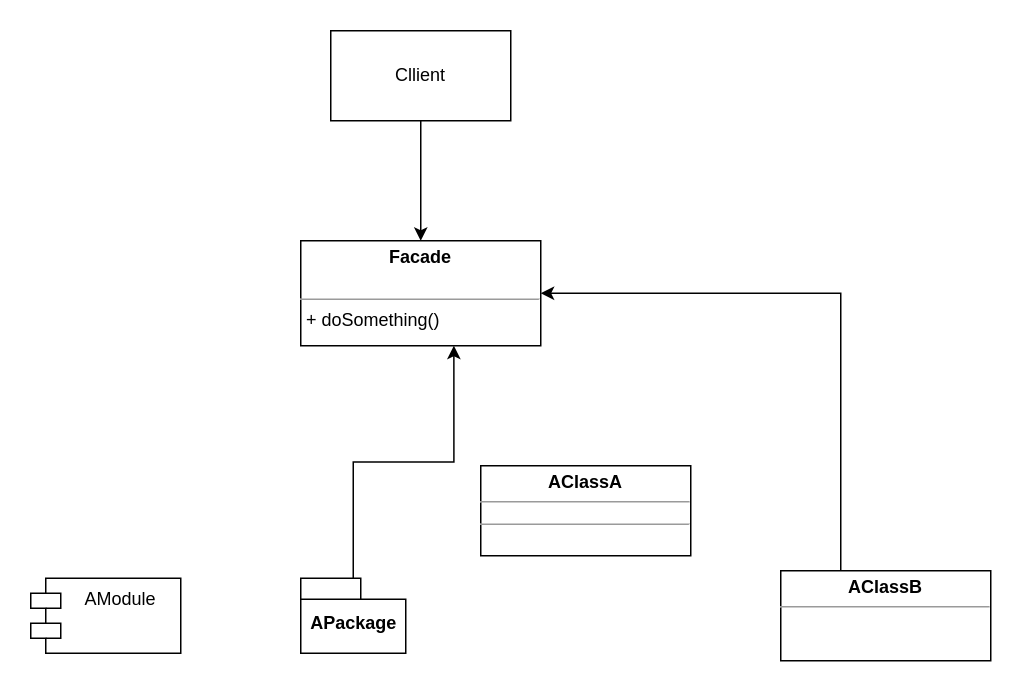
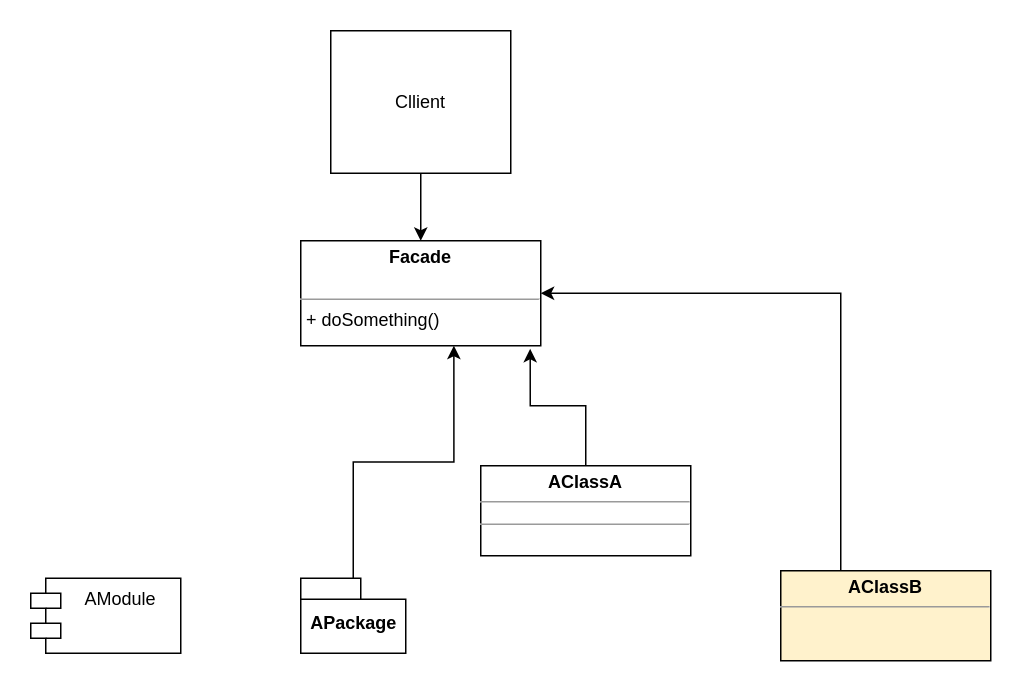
- <mxCell id="3" value="Cllient" style="rounded=0;whiteSpace=wrap;html=1;" vertex="1" parent="1"><mxGeometry x="220" y="20" width="120" height="60" as="geometry" /></mxCell>
+ <mxCell id="3" value="Cllient" style="rounded=0;whiteSpace=wrap;html=1;" vertex="1" parent="1"><mxGeometry x="220" y="20" width="120" height="95" as="geometry" /></mxCell>
+ <mxCell id="8" style="edgeStyle=orthogonalEdgeStyle;rounded=0;orthogonalLoop=1;jettySize=auto;html=1;entryX=0.956;entryY=1.029;entryDx=0;entryDy=0;entryPerimeter=0;" edge="1" parent="1" source="9" target="4"><mxGeometry relative="1" as="geometry" /></mxCell>
- <mxCell id="11" value="&lt;p style=&quot;margin: 0px ; margin-top: 4px ; text-align: center&quot;&gt;&lt;b&gt;AClassB&lt;/b&gt;&lt;/p&gt;&lt;hr size=&quot;1&quot;&gt;&lt;div style=&quot;height: 2px&quot;&gt;&lt;br&gt;&lt;/div&gt;" style="verticalAlign=top;align=left;overflow=fill;fontSize=12;fontFamily=Helvetica;html=1;" vertex="1" parent="1"><mxGeometry x="520" y="380" width="140" height="60" as="geometry" /></mxCell>
+ <mxCell id="11" value="&lt;p style=&quot;margin: 0px ; margin-top: 4px ; text-align: center&quot;&gt;&lt;b&gt;AClassB&lt;/b&gt;&lt;/p&gt;&lt;hr size=&quot;1&quot;&gt;&lt;div style=&quot;height: 2px&quot;&gt;&lt;br&gt;&lt;/div&gt;" style="verticalAlign=top;align=left;overflow=fill;fontSize=12;fontFamily=Helvetica;html=1;fillColor=#fff2cc;" vertex="1" parent="1"><mxGeometry x="520" y="380" width="140" height="60" as="geometry" /></mxCell>
